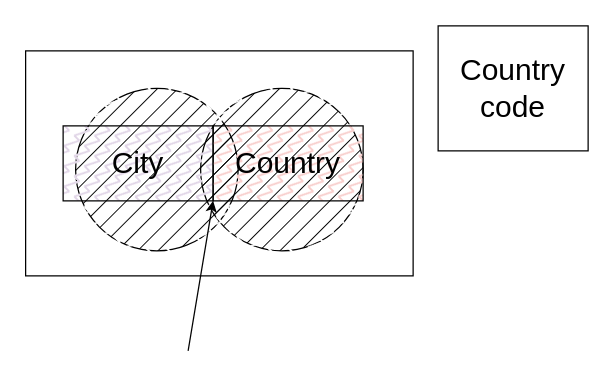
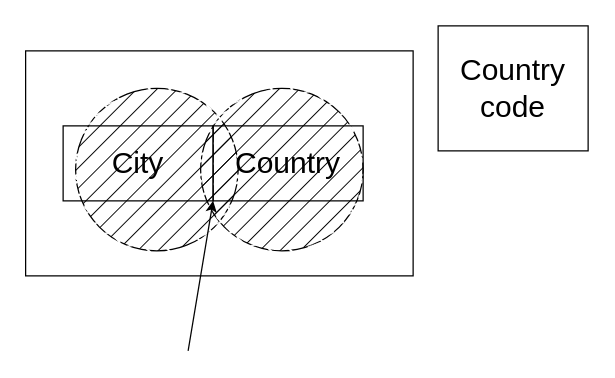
- <mxCell id="5" value="&lt;span style=&quot;font-size: 24px;&quot;&gt;City&lt;/span&gt;" style="whiteSpace=wrap;html=1;fillStyle=zigzag-line;fillColor=#e1d5e7;" vertex="1" parent="1"><mxGeometry x="50" y="100" width="120" height="60" as="geometry" /></mxCell>
+ <mxCell id="5" value="&lt;span style=&quot;font-size: 24px;&quot;&gt;City&lt;/span&gt;" style="whiteSpace=wrap;html=1;fillStyle=zigzag-line;fillColor=#FFFFFF;" vertex="1" parent="1"><mxGeometry x="50" y="100" width="120" height="60" as="geometry" /></mxCell>
- <mxCell id="6" value="&lt;span style=&quot;font-size: 24px;&quot;&gt;Country&lt;/span&gt;" style="whiteSpace=wrap;html=1;fillStyle=zigzag-line;fillColor=#f8cecc;" vertex="1" parent="1"><mxGeometry x="170" y="100" width="120" height="60" as="geometry" /></mxCell>
+ <mxCell id="6" value="&lt;span style=&quot;font-size: 24px;&quot;&gt;Country&lt;/span&gt;" style="whiteSpace=wrap;html=1;fillStyle=zigzag-line;fillColor=#FFFFFF;" vertex="1" parent="1"><mxGeometry x="170" y="100" width="120" height="60" as="geometry" /></mxCell>
